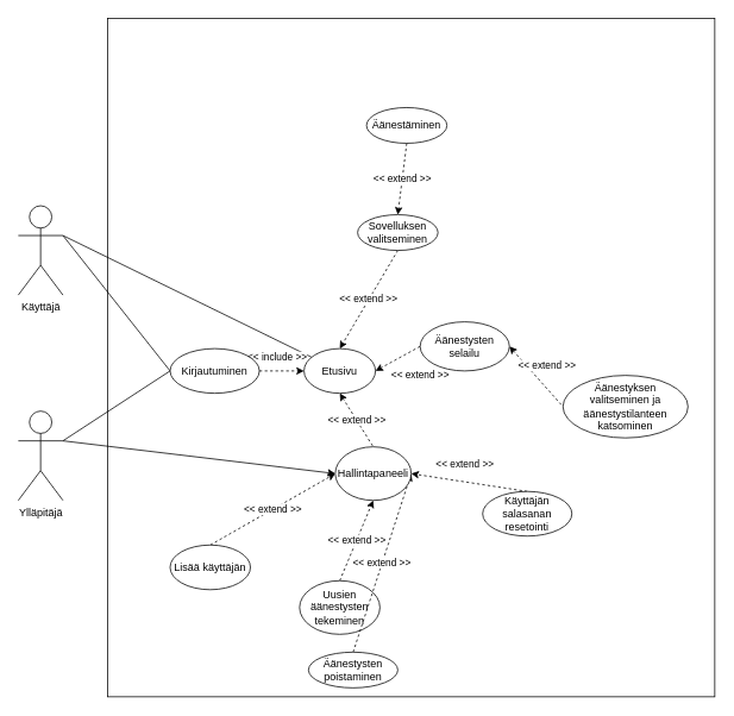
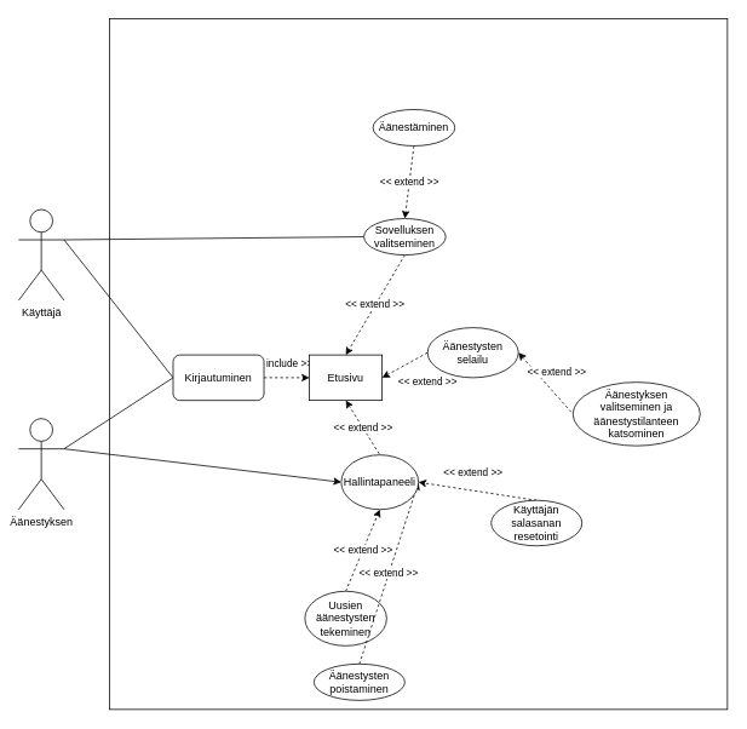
- <mxCell id="4" style="edgeStyle=none;rounded=0;orthogonalLoop=1;jettySize=auto;html=1;exitX=1;exitY=0.333;exitDx=0;exitDy=0;exitPerimeter=0;endArrow=none;endFill=0;" edge="1" parent="1" source="5" target="28"><mxGeometry relative="1" as="geometry" /></mxCell>
+ <mxCell id="4" style="edgeStyle=none;rounded=0;orthogonalLoop=1;jettySize=auto;html=1;exitX=1;exitY=0.333;exitDx=0;exitDy=0;exitPerimeter=0;entryX=0;entryY=0.5;entryDx=0;entryDy=0;endArrow=none;endFill=0;" edge="1" parent="1" source="5" target="20"><mxGeometry relative="1" as="geometry" /></mxCell>
- <mxCell id="12" value="Kirjautuminen" style="ellipse;whiteSpace=wrap;html=1;" vertex="1" parent="1"><mxGeometry x="190" y="390" width="100" height="50" as="geometry" /></mxCell>
+ <mxCell id="12" value="Kirjautuminen" style="whiteSpace=wrap;html=1;rounded=1;" vertex="1" parent="1"><mxGeometry x="190" y="390" width="100" height="50" as="geometry" /></mxCell>
- <mxCell id="28" value="Etusivu" style="ellipse;whiteSpace=wrap;html=1;" vertex="1" parent="1"><mxGeometry x="340" y="390" width="80" height="50" as="geometry" /></mxCell>
+ <mxCell id="28" value="Etusivu" style="whiteSpace=wrap;html=1;rounded=0;" vertex="1" parent="1"><mxGeometry x="340" y="390" width="80" height="50" as="geometry" /></mxCell>
- <mxCell id="9" value="&amp;lt;&amp;lt; extend &amp;gt;&amp;gt;" style="edgeStyle=none;rounded=0;orthogonalLoop=1;jettySize=auto;html=1;exitX=0.5;exitY=0;exitDx=0;exitDy=0;entryX=0;entryY=0.5;entryDx=0;entryDy=0;dashed=1;startArrow=none;startFill=0;endArrow=classic;endFill=1;" edge="1" parent="1" source="10" target="29"><mxGeometry relative="1" as="geometry" /></mxCell>
- <mxCell id="8" value="Ylläpitäjä" style="shape=umlActor;verticalLabelPosition=bottom;verticalAlign=top;html=1;outlineConnect=0;" vertex="1" parent="1"><mxGeometry x="20" y="460" width="50" height="100" as="geometry" /></mxCell>
+ <mxCell id="8" value="Äänestyksen" style="shape=umlActor;verticalLabelPosition=bottom;verticalAlign=top;html=1;outlineConnect=0;" vertex="1" parent="1"><mxGeometry x="20" y="460" width="50" height="100" as="geometry" /></mxCell>
- <mxCell id="10" value="Lisää käyttäjän" style="ellipse;whiteSpace=wrap;html=1;" vertex="1" parent="1"><mxGeometry x="190" y="610" width="90" height="50" as="geometry" /></mxCell>
